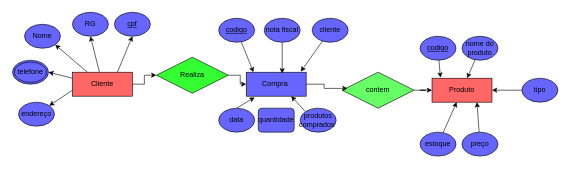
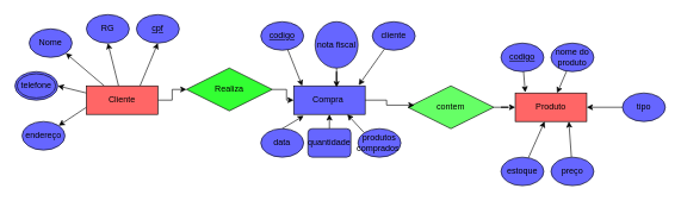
- <mxCell id="22" value="nota fiscal" style="ellipse;whiteSpace=wrap;html=1;align=center;fillColor=#6666FF;" vertex="1" parent="1"><mxGeometry x="440" y="30" width="60" height="40" as="geometry" /></mxCell>
+ <mxCell id="22" value="nota fiscal" style="ellipse;whiteSpace=wrap;html=1;align=center;fillColor=#6666FF;" vertex="1" parent="1"><mxGeometry x="440" y="30" width="60" height="65" as="geometry" /></mxCell>
+ <mxCell id="27" style="edgeStyle=orthogonalEdgeStyle;rounded=0;orthogonalLoop=1;jettySize=auto;html=1;exitX=0.5;exitY=0;exitDx=0;exitDy=0;entryX=0.5;entryY=1;entryDx=0;entryDy=0;" edge="1" parent="1" source="28" target="3"><mxGeometry relative="1" as="geometry" /></mxCell>
